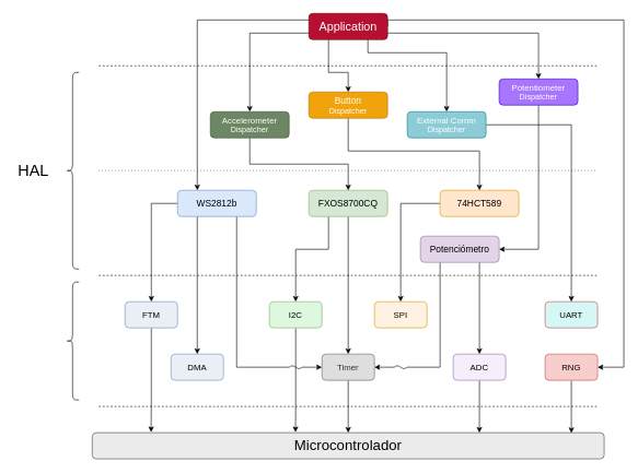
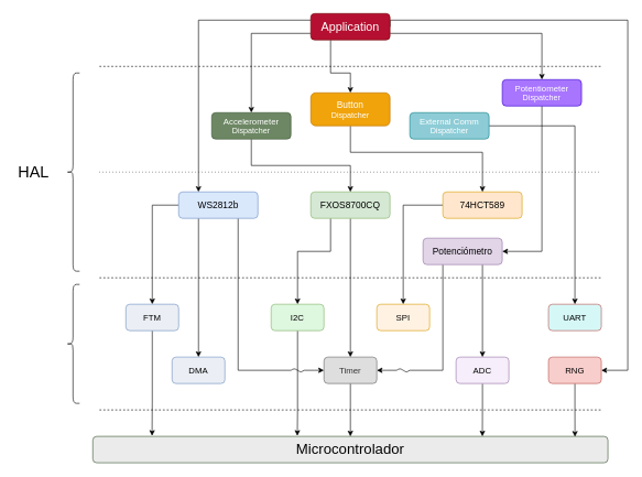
- <mxCell id="6" style="edgeStyle=elbowEdgeStyle;rounded=0;orthogonalLoop=1;jettySize=auto;elbow=vertical;html=1;exitX=0.75;exitY=1;exitDx=0;exitDy=0;startArrow=none;startFill=0;endArrow=classic;endFill=1;entryX=0.5;entryY=0;entryDx=0;entryDy=0;" edge="1" parent="1" source="8" target="47"><mxGeometry relative="1" as="geometry"><mxPoint x="600" y="100" as="targetPoint" /><Array as="points"><mxPoint x="640" y="80" /></Array></mxGeometry></mxCell>
- <mxCell id="45" value="&lt;font style=&quot;font-size: 14px&quot;&gt;Button&lt;/font&gt;&lt;br&gt;Dispatcher" style="rounded=1;whiteSpace=wrap;html=1;fillColor=#f0a30a;strokeColor=#BD7000;fontColor=#ffffff;" vertex="1" parent="1"><mxGeometry x="470" y="140" width="120" height="40" as="geometry" /></mxCell>
+ <mxCell id="45" value="&lt;font style=&quot;font-size: 14px&quot;&gt;Button&lt;/font&gt;&lt;br&gt;Dispatcher" style="rounded=1;whiteSpace=wrap;html=1;fillColor=#f0a30a;strokeColor=#BD7000;fontColor=#ffffff;" vertex="1" parent="1"><mxGeometry x="470" y="140" width="120" height="50" as="geometry" /></mxCell>
